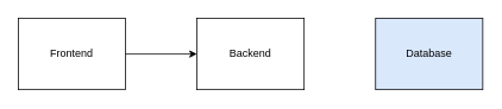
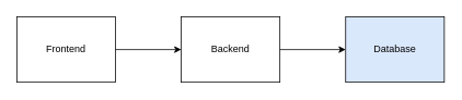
+ <mxCell id="6" value="" style="endArrow=classic;html=1;rounded=0;exitX=1;exitY=0.5;exitDx=0;exitDy=0;entryX=0;entryY=0.5;entryDx=0;entryDy=0;" edge="1" parent="1" source="3" target="4"><mxGeometry width="50" height="50" relative="1" as="geometry"><mxPoint x="260" y="200" as="sourcePoint" /><mxPoint x="310" y="150" as="targetPoint" /></mxGeometry></mxCell>
